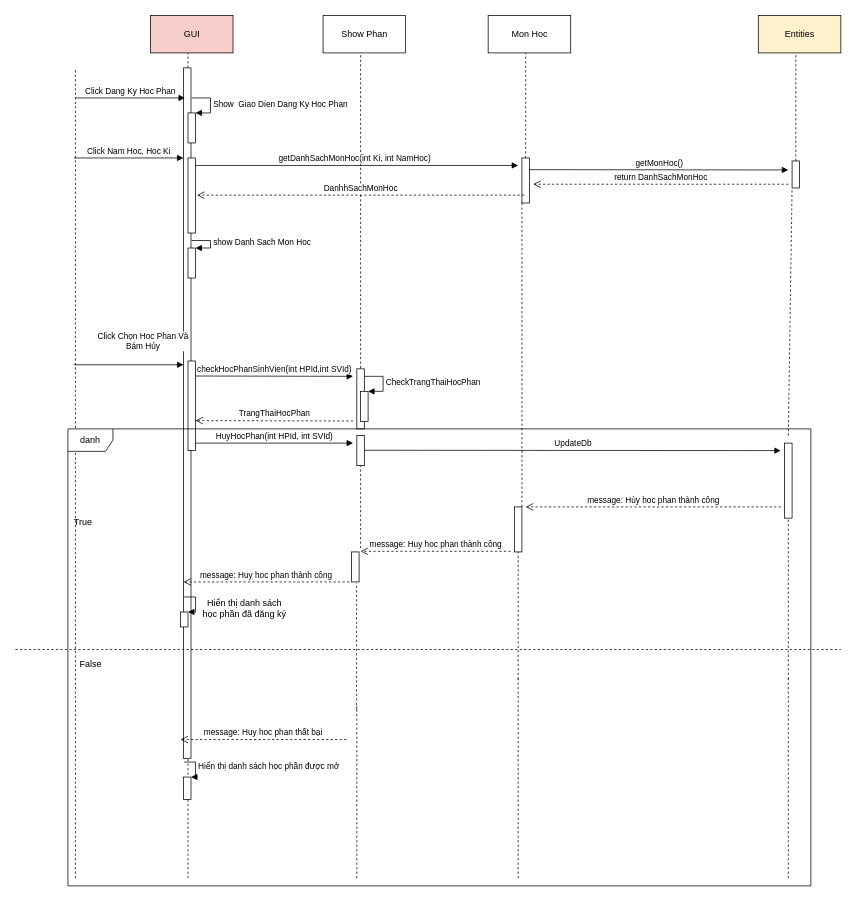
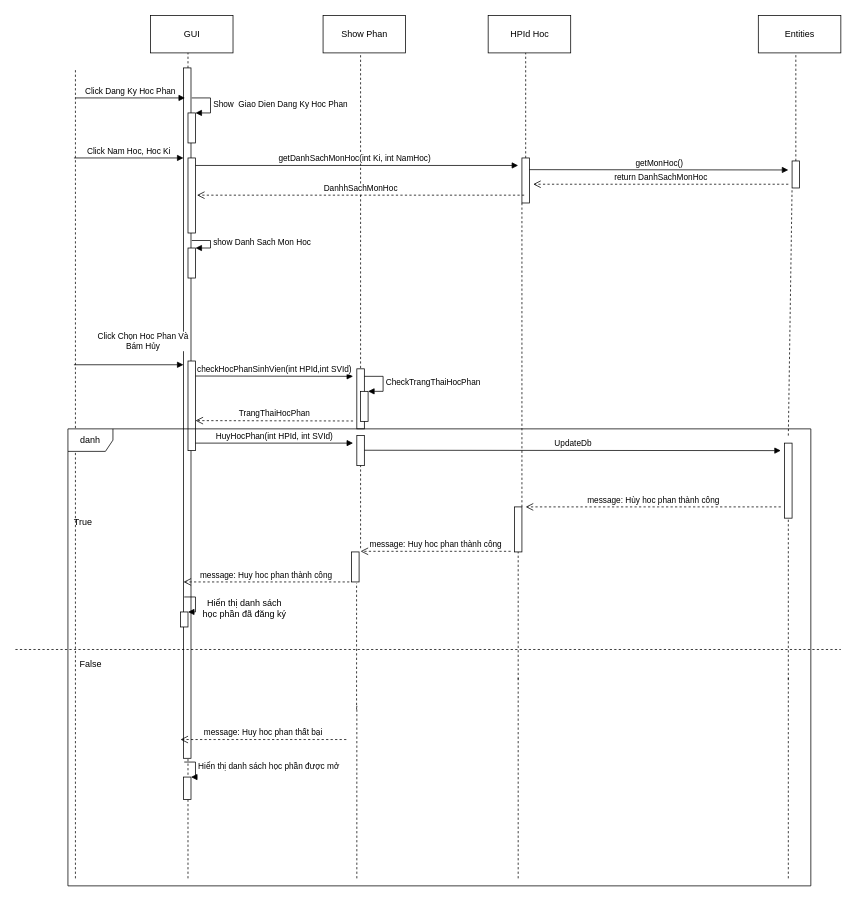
- <mxCell id="3" value="GUI" style="html=1;fillColor=#f8cecc;" parent="1" vertex="1"><mxGeometry x="200" y="20" width="110" height="50" as="geometry" /></mxCell>
+ <mxCell id="3" value="GUI" style="html=1;" parent="1" vertex="1"><mxGeometry x="200" y="20" width="110" height="50" as="geometry" /></mxCell>
- <mxCell id="7" value="Mon Hoc" style="html=1;" parent="1" vertex="1"><mxGeometry x="650" y="20" width="110" height="50" as="geometry" /></mxCell>
+ <mxCell id="7" value="HPId Hoc" style="html=1;" parent="1" vertex="1"><mxGeometry x="650" y="20" width="110" height="50" as="geometry" /></mxCell>
- <mxCell id="9" value="Entities" style="html=1;fillColor=#fff2cc;" parent="1" vertex="1"><mxGeometry x="1010" y="20" width="110" height="50" as="geometry" /></mxCell>
+ <mxCell id="9" value="Entities" style="html=1;" parent="1" vertex="1"><mxGeometry x="1010" y="20" width="110" height="50" as="geometry" /></mxCell>
